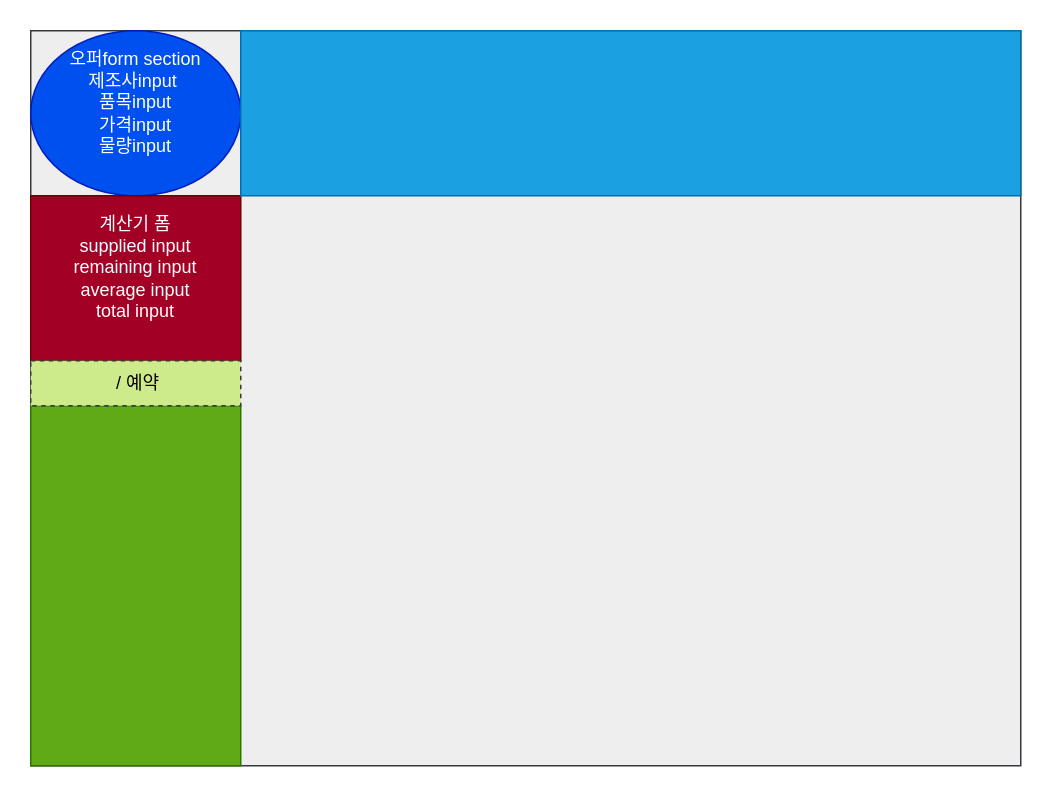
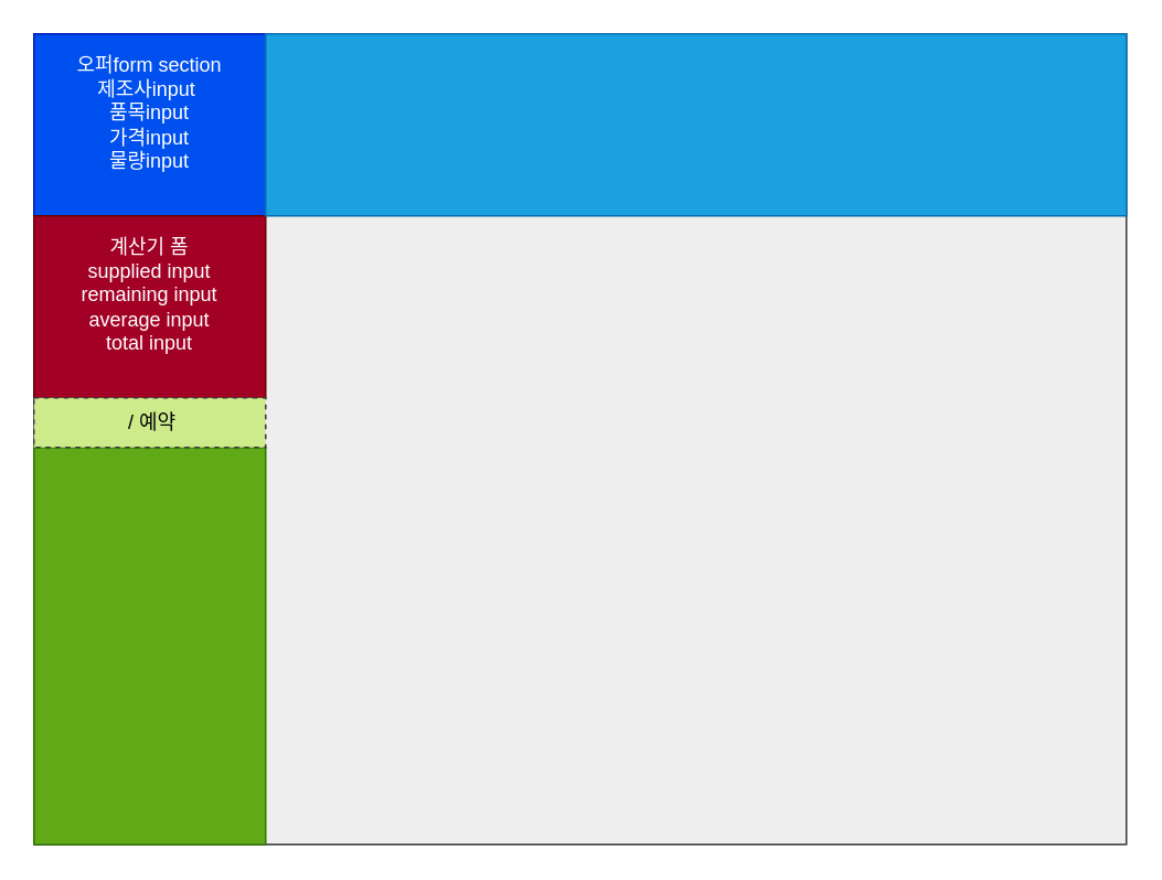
- <mxCell id="3" value="오퍼form section&lt;div&gt;제조사input&amp;nbsp;&lt;/div&gt;&lt;div&gt;품목&lt;span style=&quot;background-color: transparent; color: light-dark(rgb(255, 255, 255), rgb(18, 18, 18));&quot;&gt;input&lt;/span&gt;&lt;/div&gt;&lt;div&gt;가격&lt;span style=&quot;background-color: transparent; color: light-dark(rgb(255, 255, 255), rgb(18, 18, 18));&quot;&gt;input&lt;/span&gt;&lt;/div&gt;&lt;div&gt;물량&lt;span style=&quot;background-color: transparent; color: light-dark(rgb(255, 255, 255), rgb(18, 18, 18));&quot;&gt;input&lt;/span&gt;&lt;/div&gt;&lt;div&gt;&lt;br&gt;&lt;/div&gt;" style="ellipse;whiteSpace=wrap;html=1;fillColor=#0050ef;fontColor=#ffffff;strokeColor=#001DBC;" vertex="1" parent="1"><mxGeometry x="20" y="20" width="140" height="110" as="geometry" /></mxCell>
+ <mxCell id="3" value="오퍼form section&lt;div&gt;제조사input&amp;nbsp;&lt;/div&gt;&lt;div&gt;품목&lt;span style=&quot;background-color: transparent; color: light-dark(rgb(255, 255, 255), rgb(18, 18, 18));&quot;&gt;input&lt;/span&gt;&lt;/div&gt;&lt;div&gt;가격&lt;span style=&quot;background-color: transparent; color: light-dark(rgb(255, 255, 255), rgb(18, 18, 18));&quot;&gt;input&lt;/span&gt;&lt;/div&gt;&lt;div&gt;물량&lt;span style=&quot;background-color: transparent; color: light-dark(rgb(255, 255, 255), rgb(18, 18, 18));&quot;&gt;input&lt;/span&gt;&lt;/div&gt;&lt;div&gt;&lt;br&gt;&lt;/div&gt;" style="rounded=0;whiteSpace=wrap;html=1;fillColor=#0050ef;fontColor=#ffffff;strokeColor=#001DBC;" vertex="1" parent="1"><mxGeometry x="20" y="20" width="140" height="110" as="geometry" /></mxCell>
